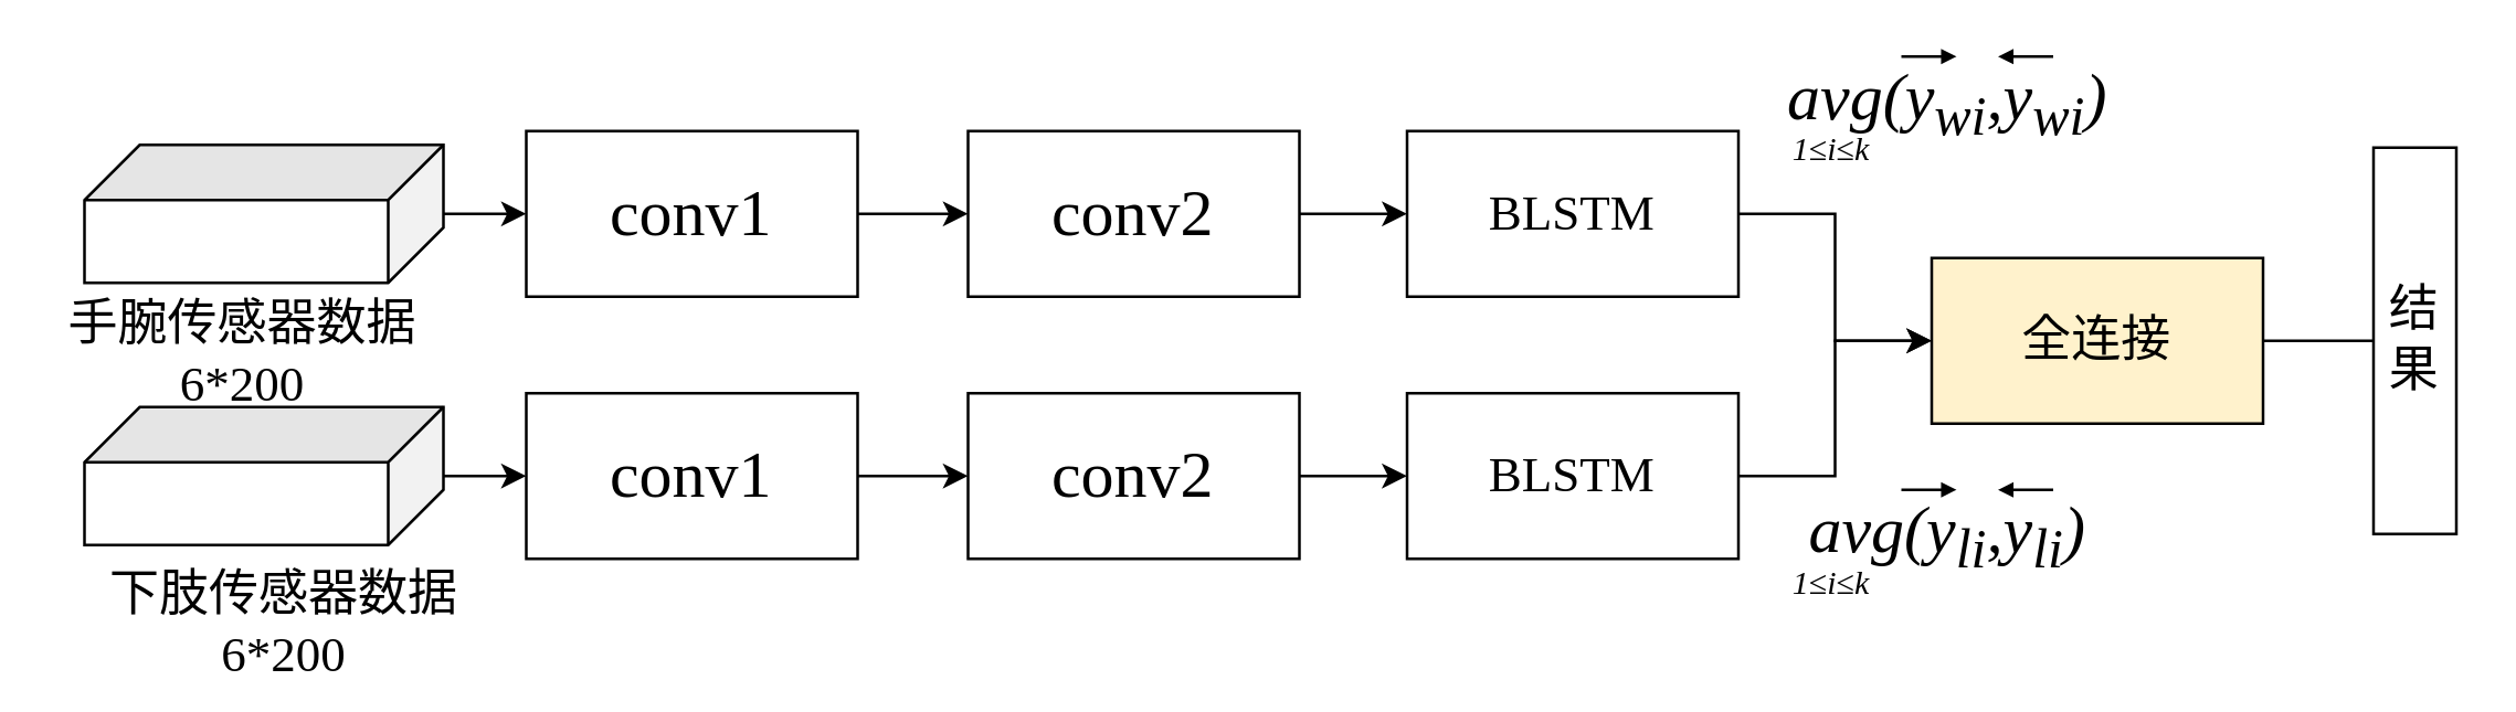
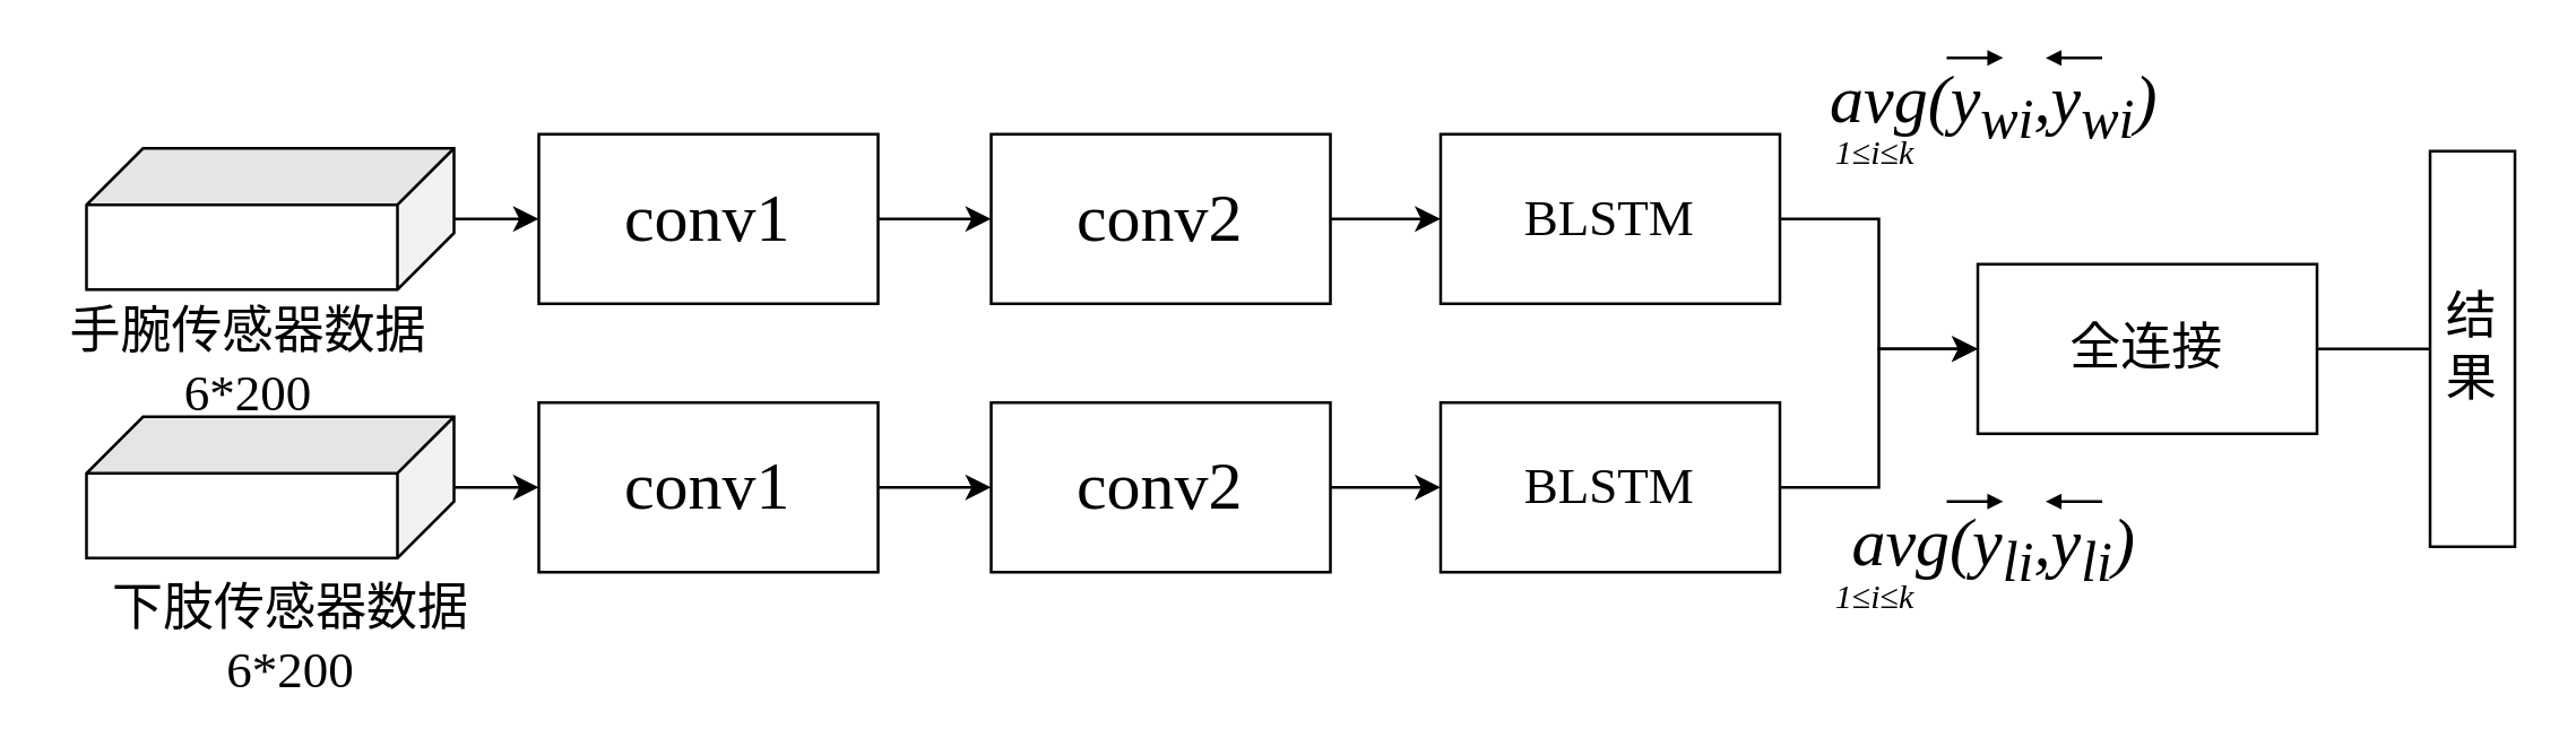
- <mxCell id="17" value="全连接" style="rounded=0;whiteSpace=wrap;html=1;fontFamily=Times New Roman;fontSize=18;fillColor=#fff2cc;" parent="1" vertex="1"><mxGeometry x="699" y="93" width="120" height="60" as="geometry" /></mxCell>
+ <mxCell id="17" value="全连接" style="rounded=0;whiteSpace=wrap;html=1;fontFamily=Times New Roman;fontSize=18;" parent="1" vertex="1"><mxGeometry x="699" y="93" width="120" height="60" as="geometry" /></mxCell>
